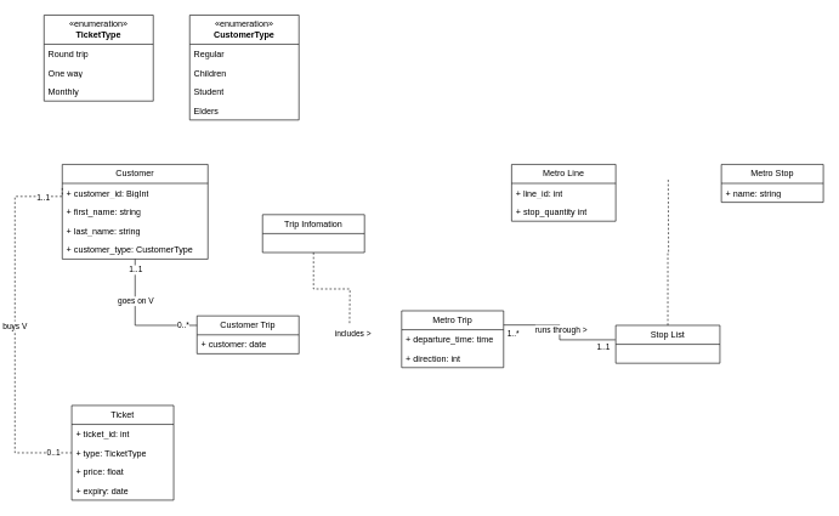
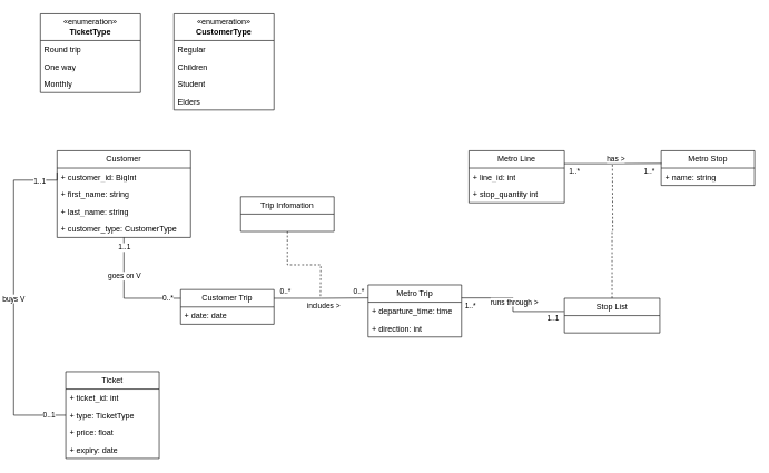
+ <mxCell id="17" style="edgeStyle=orthogonalEdgeStyle;rounded=0;orthogonalLoop=1;jettySize=auto;html=1;exitX=1;exitY=0.25;exitDx=0;exitDy=0;endArrow=none;endFill=0;entryX=0.005;entryY=0.367;entryDx=0;entryDy=0;entryPerimeter=0;" edge="1" parent="1" source="21" target="15"><mxGeometry relative="1" as="geometry"><mxPoint x="982" y="238" as="targetPoint" /><Array as="points"><mxPoint x="913" y="245" /></Array></mxGeometry></mxCell>
+ <mxCell id="18" value="has &amp;gt;" style="edgeLabel;html=1;align=center;verticalAlign=middle;resizable=0;points=[];" connectable="0" vertex="1" parent="17"><mxGeometry x="-0.083" relative="1" as="geometry"><mxPoint x="9" y="-8" as="offset" /></mxGeometry></mxCell>
+ <mxCell id="19" value="1..*" style="edgeLabel;html=1;align=center;verticalAlign=middle;resizable=0;points=[];" connectable="0" vertex="1" parent="17"><mxGeometry x="0.902" y="-1" relative="1" as="geometry"><mxPoint x="-13" y="10" as="offset" /></mxGeometry></mxCell>
+ <mxCell id="20" value="1..*" style="edgeLabel;html=1;align=center;verticalAlign=middle;resizable=0;points=[];" connectable="0" vertex="1" parent="17"><mxGeometry x="-0.929" y="1" relative="1" as="geometry"><mxPoint x="9" y="12" as="offset" /></mxGeometry></mxCell>
+ <mxCell id="47" style="edgeStyle=orthogonalEdgeStyle;rounded=0;orthogonalLoop=1;jettySize=auto;html=1;exitX=1;exitY=0.25;exitDx=0;exitDy=0;entryX=0;entryY=0.25;entryDx=0;entryDy=0;endArrow=none;endFill=0;" edge="1" parent="1" source="50" target="38"><mxGeometry relative="1" as="geometry" /></mxCell>
+ <mxCell id="48" value="0..*" style="edgeLabel;html=1;align=center;verticalAlign=middle;resizable=0;points=[];" connectable="0" vertex="1" parent="47"><mxGeometry x="-0.776" y="-1" relative="1" as="geometry"><mxPoint y="-12" as="offset" /></mxGeometry></mxCell>
+ <mxCell id="49" value="0..*" style="edgeLabel;html=1;align=center;verticalAlign=middle;resizable=0;points=[];" connectable="0" vertex="1" parent="47"><mxGeometry x="0.789" y="3" relative="1" as="geometry"><mxPoint y="-7" as="offset" /></mxGeometry></mxCell>
- <mxCell id="2" style="edgeStyle=orthogonalEdgeStyle;rounded=0;orthogonalLoop=1;jettySize=auto;html=1;exitX=0;exitY=0.25;exitDx=0;exitDy=0;entryX=0;entryY=0.5;entryDx=0;entryDy=0;endArrow=none;endFill=0;dashed=1;" edge="1" parent="1" source="10" target="26"><mxGeometry relative="1" as="geometry"><Array as="points"><mxPoint x="85" y="269" /><mxPoint x="20" y="269" /><mxPoint x="20" y="621" /></Array></mxGeometry></mxCell>
+ <mxCell id="2" style="edgeStyle=orthogonalEdgeStyle;rounded=0;orthogonalLoop=1;jettySize=auto;html=1;exitX=0;exitY=0.25;exitDx=0;exitDy=0;entryX=0;entryY=0.5;entryDx=0;entryDy=0;endArrow=none;endFill=0;" edge="1" parent="1" source="10" target="26"><mxGeometry relative="1" as="geometry"><Array as="points"><mxPoint x="85" y="269" /><mxPoint x="20" y="269" /><mxPoint x="20" y="621" /></Array></mxGeometry></mxCell>
- <mxCell id="51" value="+ customer: date" style="text;strokeColor=none;fillColor=none;align=left;verticalAlign=top;spacingLeft=4;spacingRight=4;overflow=hidden;rotatable=0;points=[[0,0.5],[1,0.5]];portConstraint=eastwest;whiteSpace=wrap;html=1;" vertex="1" parent="50"><mxGeometry y="26" width="140" height="26" as="geometry" /></mxCell>
+ <mxCell id="51" value="+ date: date" style="text;strokeColor=none;fillColor=none;align=left;verticalAlign=top;spacingLeft=4;spacingRight=4;overflow=hidden;rotatable=0;points=[[0,0.5],[1,0.5]];portConstraint=eastwest;whiteSpace=wrap;html=1;" vertex="1" parent="50"><mxGeometry y="26" width="140" height="26" as="geometry" /></mxCell>
